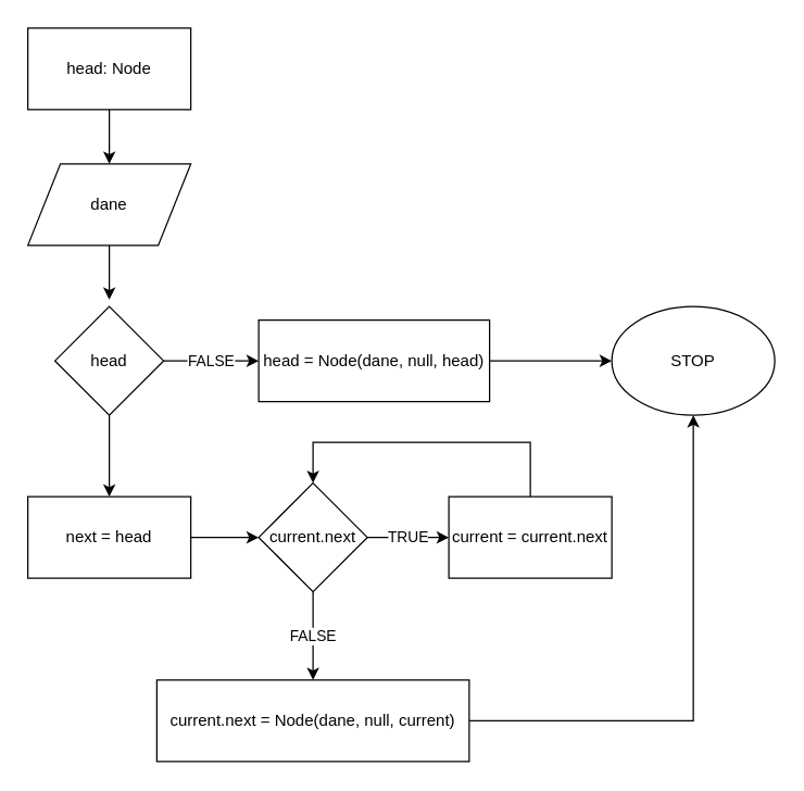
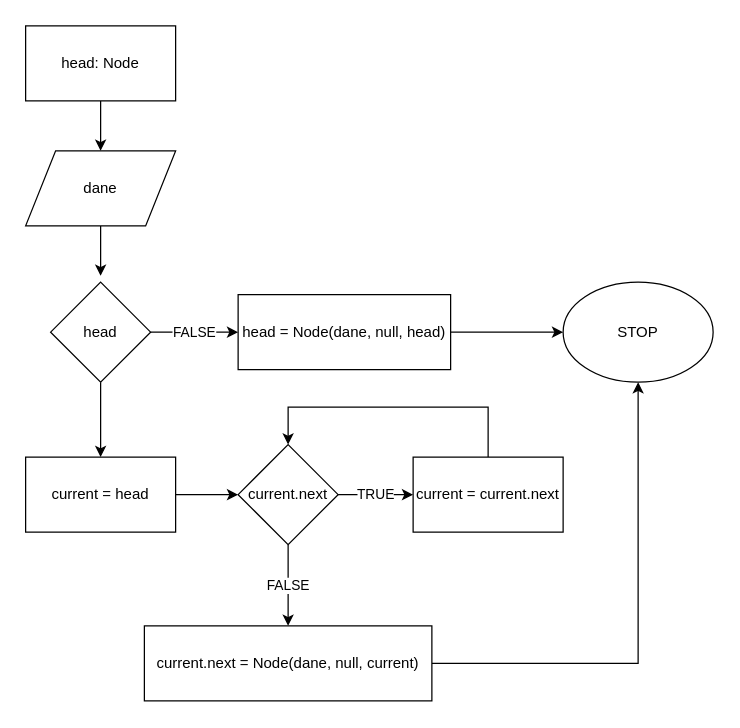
- <mxCell id="12" value="next = head" style="rounded=0;whiteSpace=wrap;html=1;" parent="1" vertex="1"><mxGeometry x="20" y="365" width="120" height="60" as="geometry" /></mxCell>
+ <mxCell id="12" value="current = head" style="rounded=0;whiteSpace=wrap;html=1;" parent="1" vertex="1"><mxGeometry x="20" y="365" width="120" height="60" as="geometry" /></mxCell>
